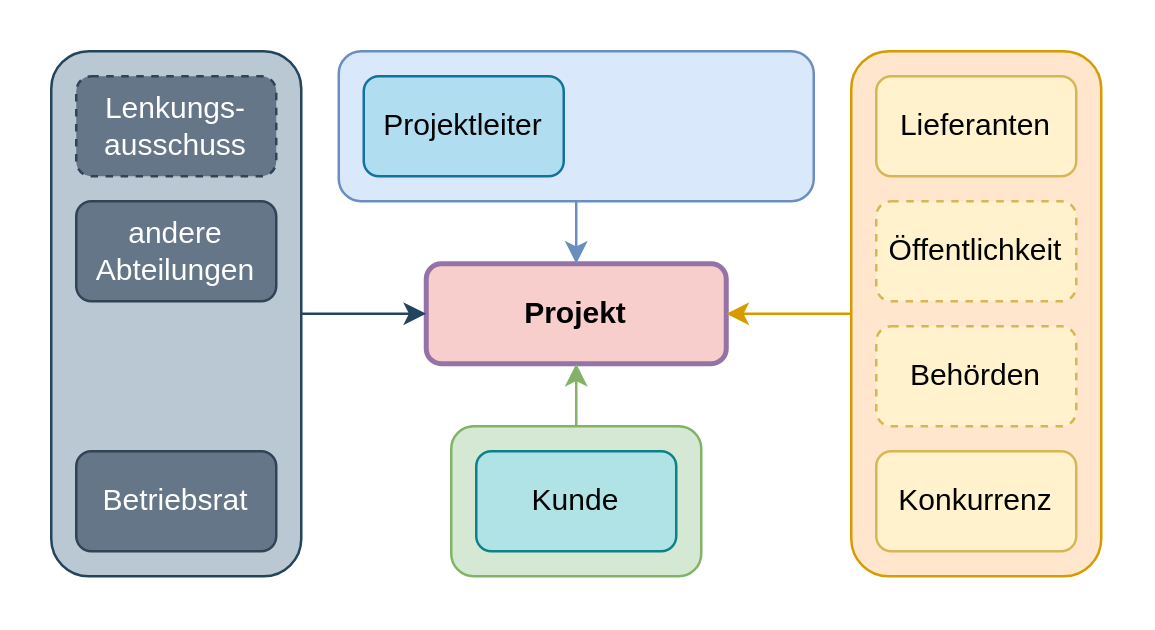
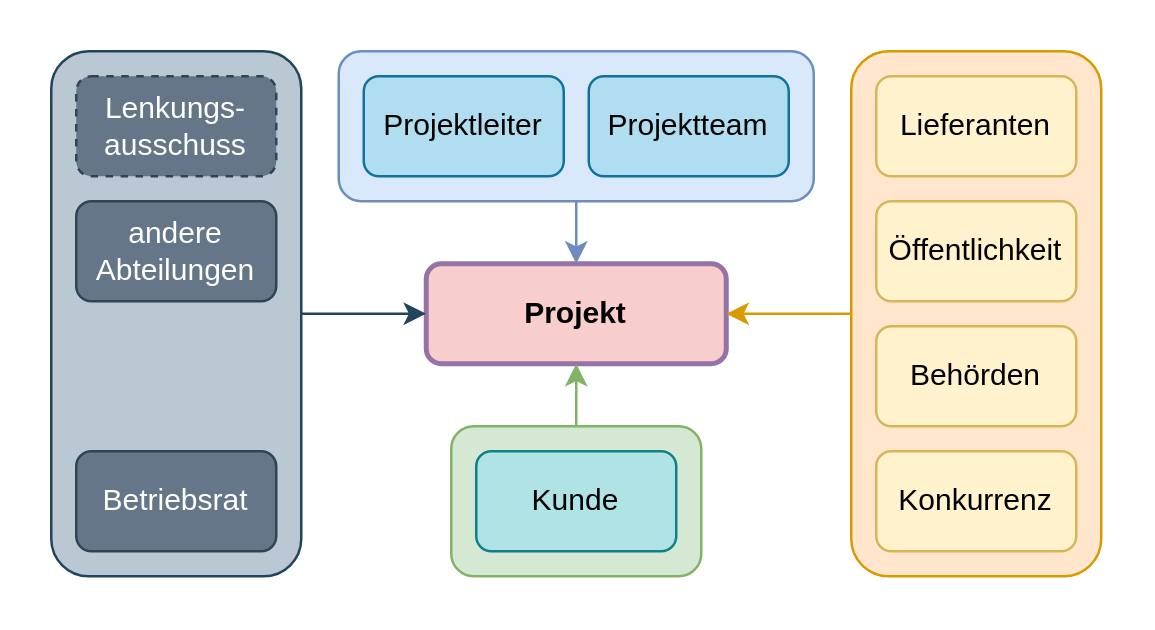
+ <mxCell id="8" value="Projektteam" style="rounded=1;whiteSpace=wrap;html=1;fillColor=#b1ddf0;strokeColor=#10739e;" parent="1" vertex="1"><mxGeometry x="235" y="30" width="80" height="40" as="geometry" /></mxCell>
- <mxCell id="11" value="Öffentlichkeit" style="rounded=1;whiteSpace=wrap;html=1;fillColor=#fff2cc;strokeColor=#d6b656;dashed=1;" parent="1" vertex="1"><mxGeometry x="350" y="80" width="80" height="40" as="geometry" /></mxCell>
+ <mxCell id="11" value="Öffentlichkeit" style="rounded=1;whiteSpace=wrap;html=1;fillColor=#fff2cc;strokeColor=#d6b656;" parent="1" vertex="1"><mxGeometry x="350" y="80" width="80" height="40" as="geometry" /></mxCell>
- <mxCell id="12" value="Behörden" style="rounded=1;whiteSpace=wrap;html=1;fillColor=#fff2cc;strokeColor=#d6b656;dashed=1;" parent="1" vertex="1"><mxGeometry x="350" y="130" width="80" height="40" as="geometry" /></mxCell>
+ <mxCell id="12" value="Behörden" style="rounded=1;whiteSpace=wrap;html=1;fillColor=#fff2cc;strokeColor=#d6b656;" parent="1" vertex="1"><mxGeometry x="350" y="130" width="80" height="40" as="geometry" /></mxCell>
